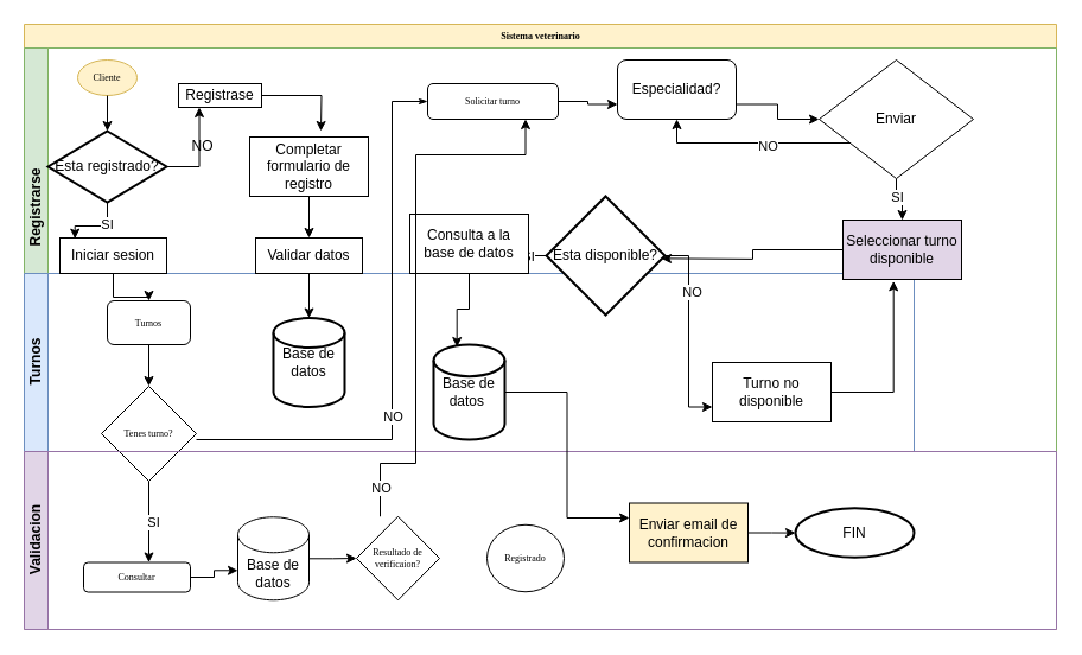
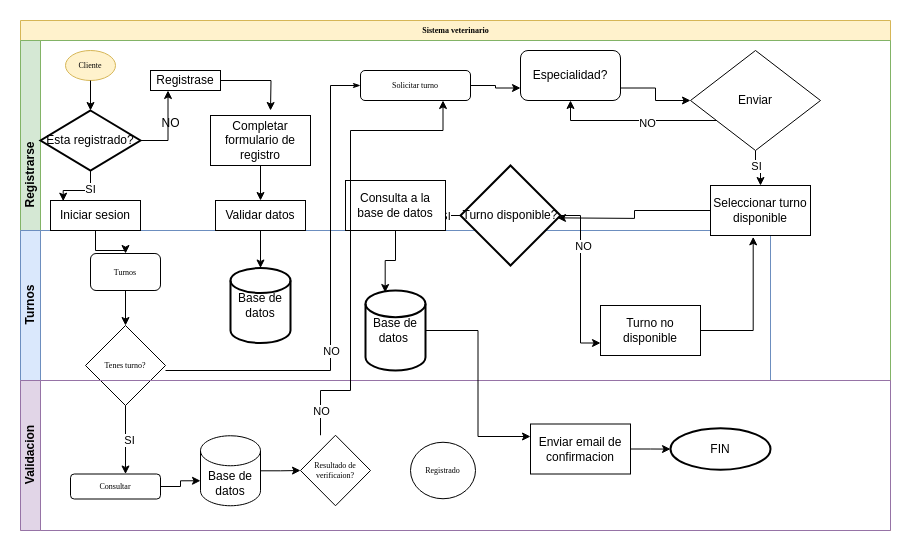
- <mxCell id="23" value="Seleccionar turno disponible" style="html=1;dashed=0;whiteSpace=wrap;fillColor=#e1d5e7;" parent="3" vertex="1"><mxGeometry x="690" y="145" width="100" height="50" as="geometry" /></mxCell>
+ <mxCell id="23" value="Seleccionar turno disponible" style="html=1;dashed=0;whiteSpace=wrap;" parent="3" vertex="1"><mxGeometry x="690" y="145" width="100" height="50" as="geometry" /></mxCell>
- <mxCell id="39" value="Esta disponible?" style="strokeWidth=2;html=1;shape=mxgraph.flowchart.decision;whiteSpace=wrap;" parent="3" vertex="1"><mxGeometry x="440" y="125" width="100" height="100" as="geometry" /></mxCell>
+ <mxCell id="39" value="Turno disponible?" style="strokeWidth=2;html=1;shape=mxgraph.flowchart.decision;whiteSpace=wrap;" parent="3" vertex="1"><mxGeometry x="440" y="125" width="100" height="100" as="geometry" /></mxCell>
- <mxCell id="54" value="Enviar email de confirmacion" style="html=1;dashed=0;whiteSpace=wrap;fillColor=#fff2cc;" parent="46" vertex="1"><mxGeometry x="510" y="43.5" width="100" height="50" as="geometry" /></mxCell>
+ <mxCell id="54" value="Enviar email de confirmacion" style="html=1;dashed=0;whiteSpace=wrap;" parent="46" vertex="1"><mxGeometry x="510" y="43.5" width="100" height="50" as="geometry" /></mxCell>
